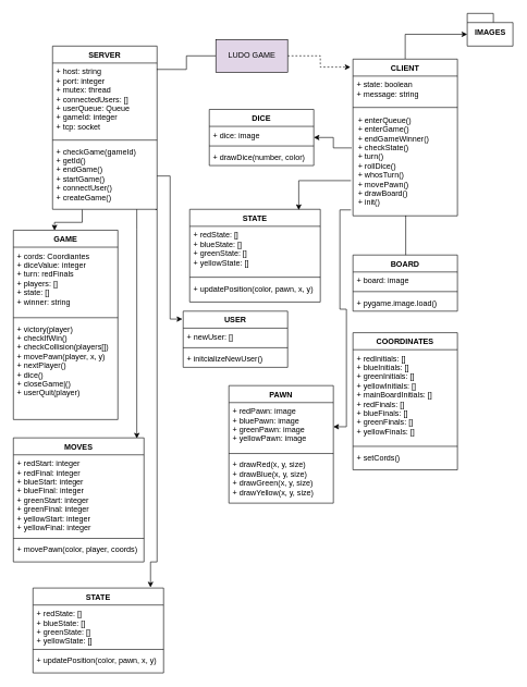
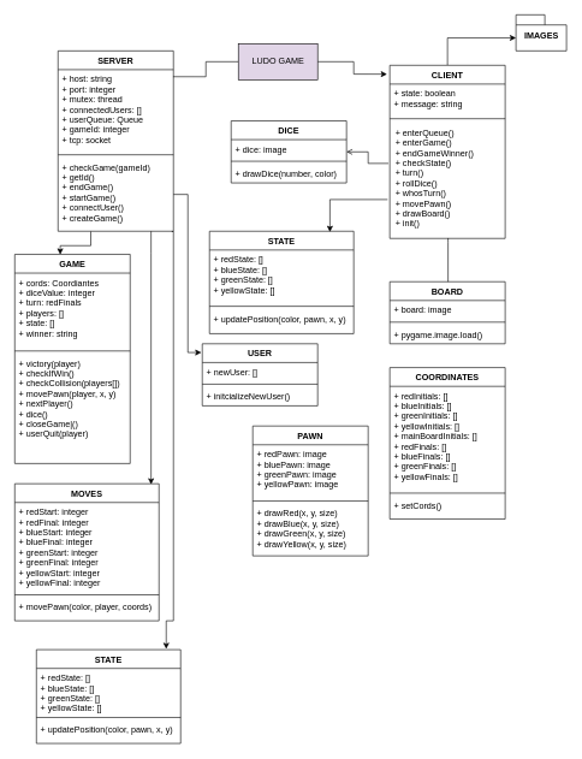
- <mxCell id="2" style="edgeStyle=orthogonalEdgeStyle;rounded=0;orthogonalLoop=1;jettySize=auto;html=1;entryX=-0.024;entryY=0.051;entryDx=0;entryDy=0;entryPerimeter=0;dashed=1;" parent="1" source="6" target="7" edge="1"><mxGeometry relative="1" as="geometry" /></mxCell>
+ <mxCell id="2" style="edgeStyle=orthogonalEdgeStyle;rounded=0;orthogonalLoop=1;jettySize=auto;html=1;entryX=-0.024;entryY=0.051;entryDx=0;entryDy=0;entryPerimeter=0;" parent="1" source="6" target="7" edge="1"><mxGeometry relative="1" as="geometry" /></mxCell>
- <mxCell id="24" style="edgeStyle=orthogonalEdgeStyle;rounded=0;orthogonalLoop=1;jettySize=auto;html=1;exitX=-0.012;exitY=0.358;exitDx=0;exitDy=0;exitPerimeter=0;" parent="1" source="10" target="20" edge="1"><mxGeometry relative="1" as="geometry" /></mxCell>
+ <mxCell id="24" style="edgeStyle=orthogonalEdgeStyle;rounded=0;orthogonalLoop=1;jettySize=auto;html=1;exitX=-0.012;exitY=0.358;exitDx=0;exitDy=0;exitPerimeter=0;endArrow=open;" parent="1" source="10" target="20" edge="1"><mxGeometry relative="1" as="geometry" /></mxCell>
- <mxCell id="29" style="edgeStyle=orthogonalEdgeStyle;rounded=0;orthogonalLoop=1;jettySize=auto;html=1;exitX=-0.019;exitY=0.944;exitDx=0;exitDy=0;exitPerimeter=0;" parent="1" source="10" target="26" edge="1"><mxGeometry relative="1" as="geometry" /></mxCell>
